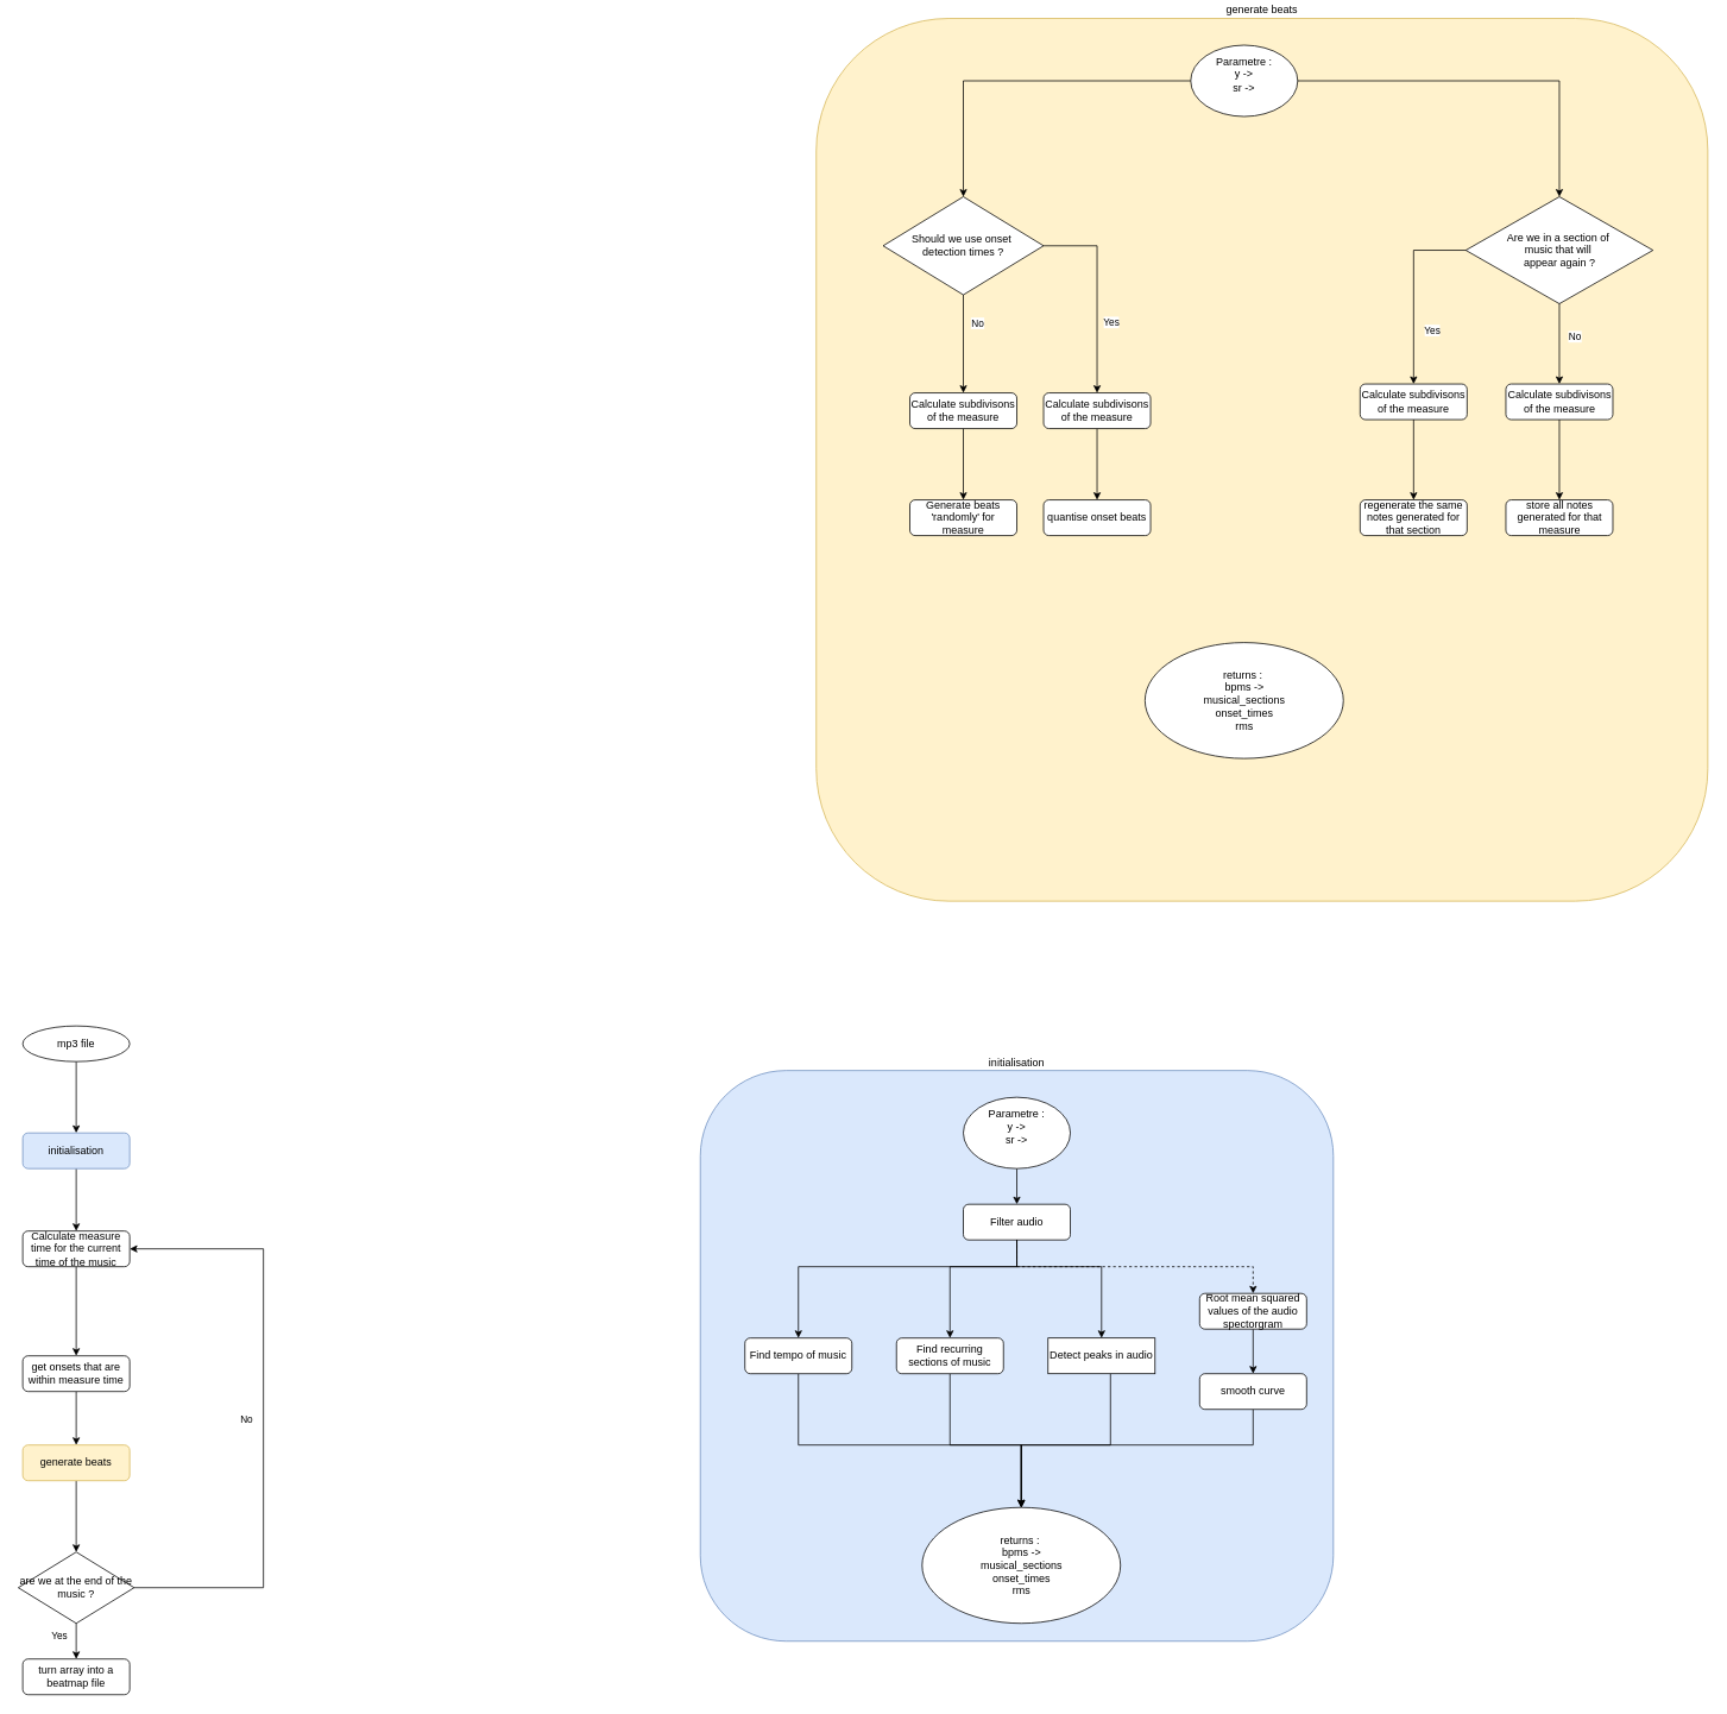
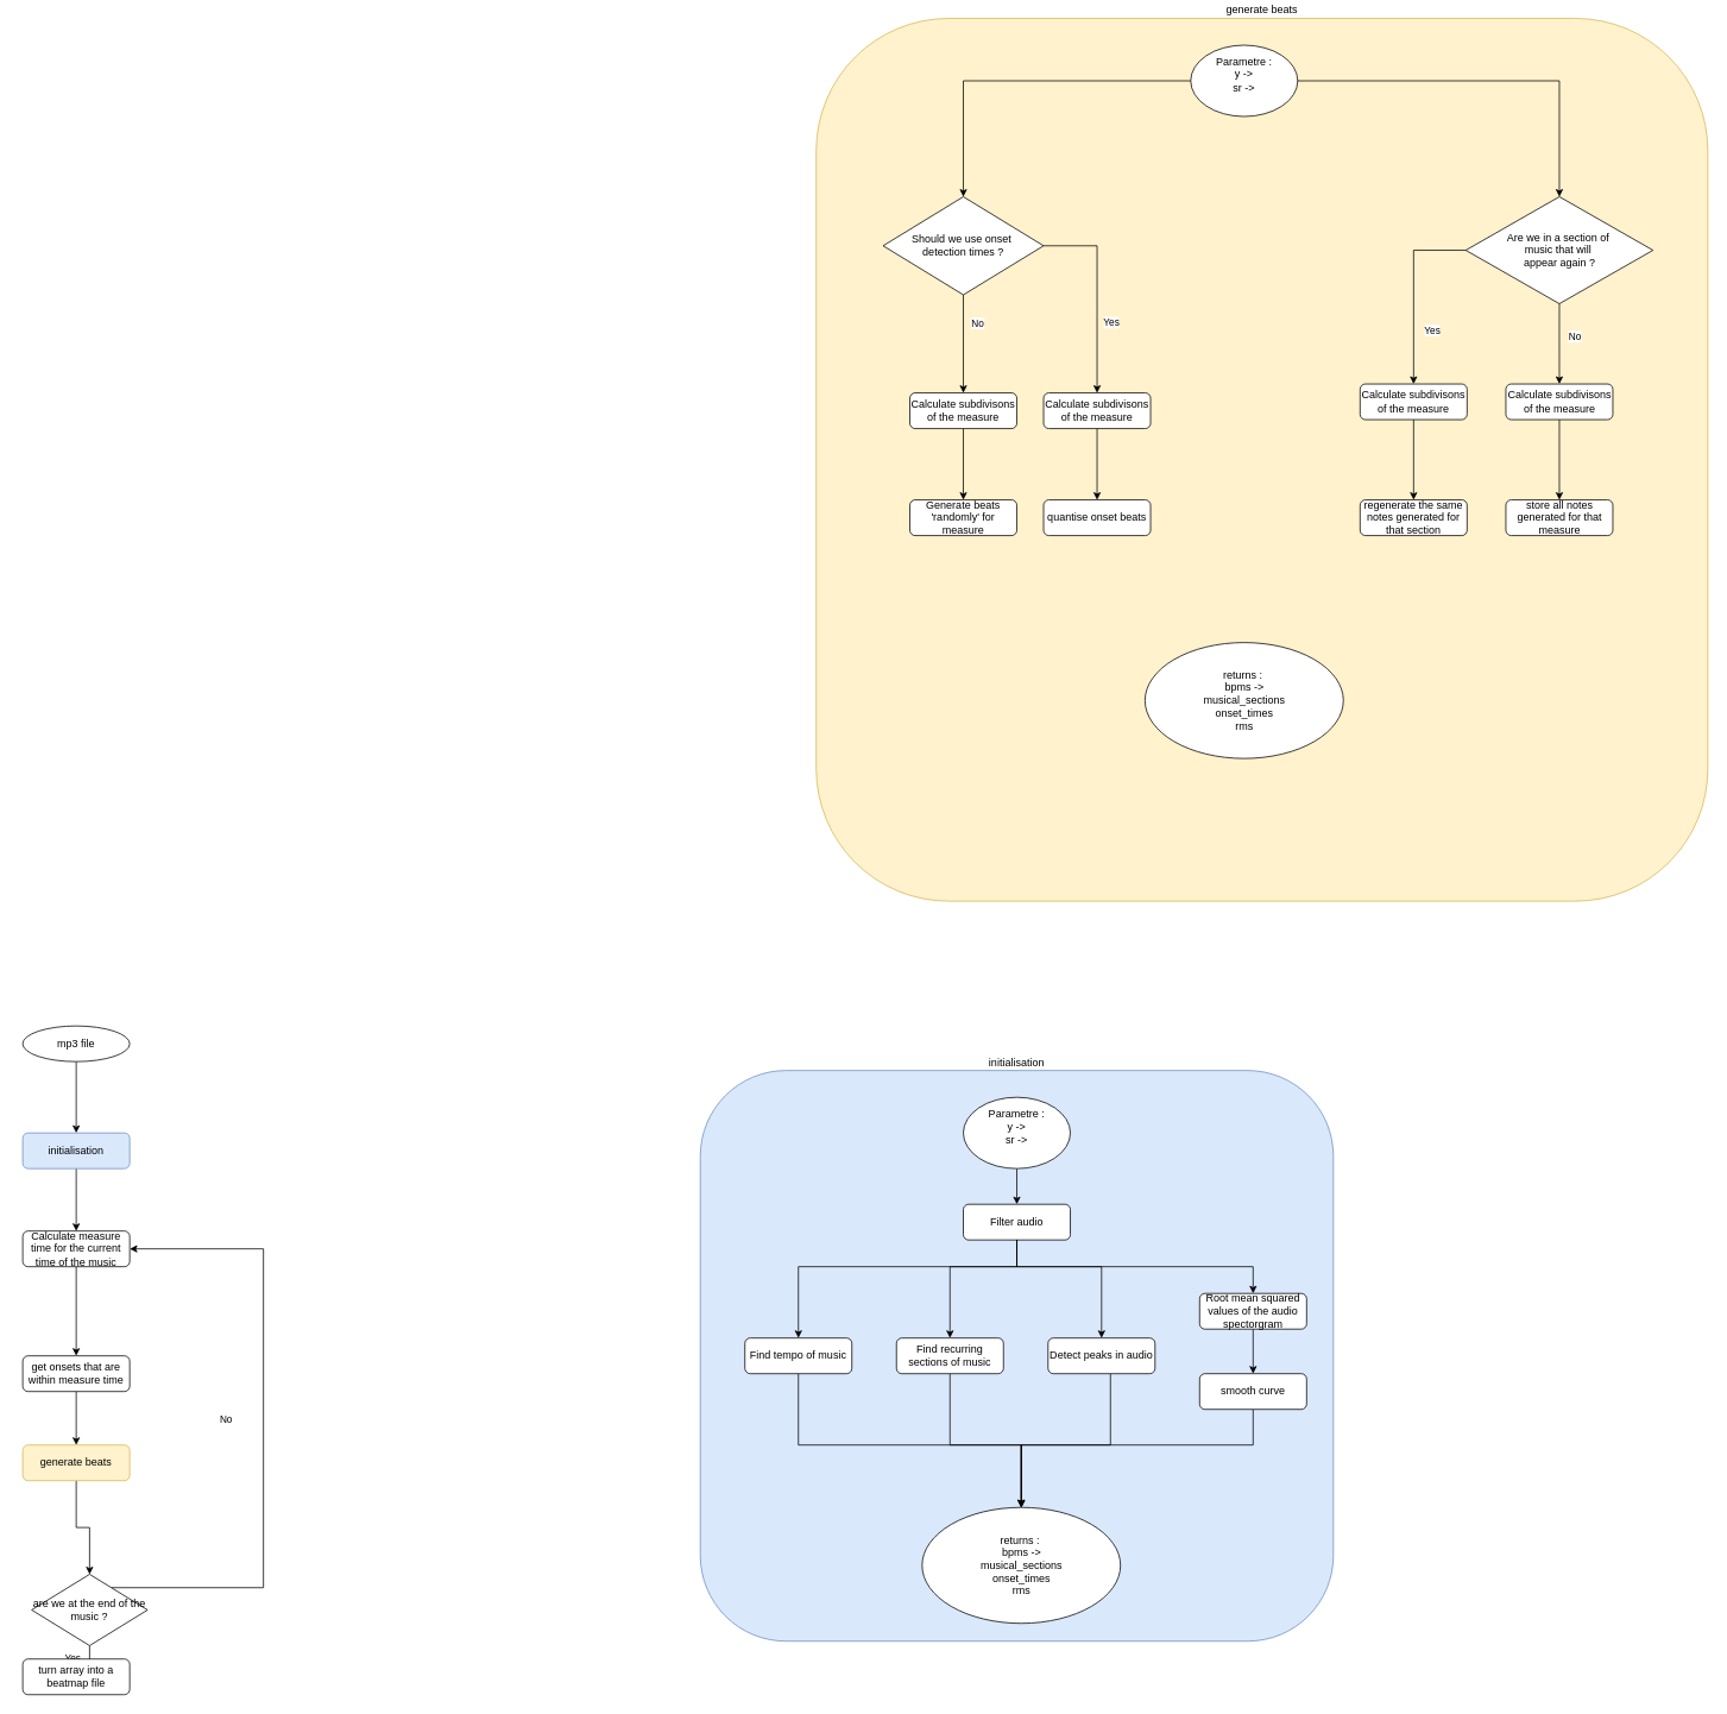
- <mxCell id="19" style="edgeStyle=orthogonalEdgeStyle;rounded=0;orthogonalLoop=1;jettySize=auto;html=1;exitX=0.5;exitY=1;exitDx=0;exitDy=0;dashed=1;" edge="1" parent="1" source="7" target="21"><mxGeometry relative="1" as="geometry"><Array as="points"><mxPoint x="1140" y="1420" /><mxPoint x="1405" y="1420" /></Array></mxGeometry></mxCell>
+ <mxCell id="19" style="edgeStyle=orthogonalEdgeStyle;rounded=0;orthogonalLoop=1;jettySize=auto;html=1;exitX=0.5;exitY=1;exitDx=0;exitDy=0;" edge="1" parent="1" source="7" target="21"><mxGeometry relative="1" as="geometry"><Array as="points"><mxPoint x="1140" y="1420" /><mxPoint x="1405" y="1420" /></Array></mxGeometry></mxCell>
- <mxCell id="16" value="Detect peaks in audio" style="whiteSpace=wrap;html=1;fontSize=12;glass=0;strokeWidth=1;shadow=0;rounded=0;" vertex="1" parent="1"><mxGeometry x="1175" y="1500" width="120" height="40" as="geometry" /></mxCell>
+ <mxCell id="16" value="Detect peaks in audio" style="rounded=1;whiteSpace=wrap;html=1;fontSize=12;glass=0;strokeWidth=1;shadow=0;" vertex="1" parent="1"><mxGeometry x="1175" y="1500" width="120" height="40" as="geometry" /></mxCell>
- <mxCell id="57" value="are we at the end of the music ?" style="rhombus;whiteSpace=wrap;html=1;" vertex="1" parent="1"><mxGeometry x="20" y="1740" width="130" height="80" as="geometry" /></mxCell>
+ <mxCell id="57" value="are we at the end of the music ?" style="rhombus;whiteSpace=wrap;html=1;" vertex="1" parent="1"><mxGeometry x="35" y="1765" width="130" height="80" as="geometry" /></mxCell>
